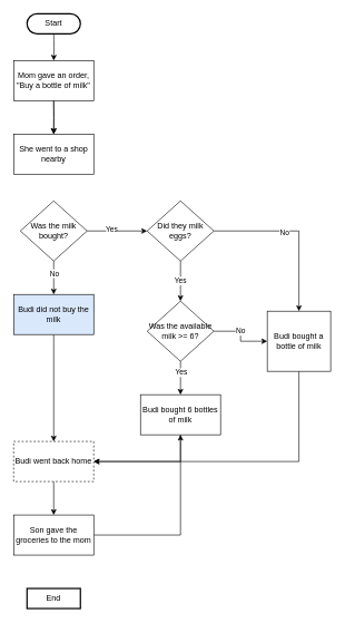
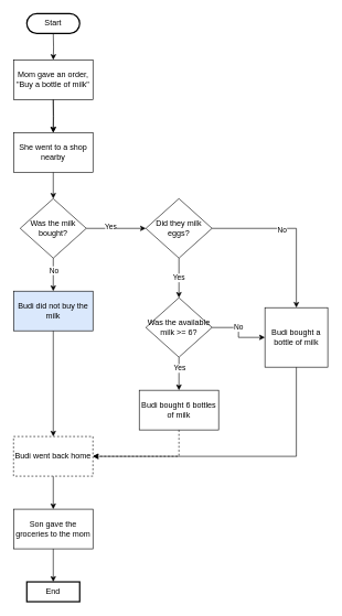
+ <mxCell id="7" style="edgeStyle=orthogonalEdgeStyle;rounded=0;orthogonalLoop=1;jettySize=auto;html=1;entryX=0.5;entryY=0;entryDx=0;entryDy=0;" parent="1" source="8" target="13" edge="1"><mxGeometry relative="1" as="geometry" /></mxCell>
- <mxCell id="22" style="edgeStyle=orthogonalEdgeStyle;rounded=0;orthogonalLoop=1;jettySize=auto;html=1;exitX=0.5;exitY=1;exitDx=0;exitDy=0;entryX=1;entryY=0.5;entryDx=0;entryDy=0;" parent="1" source="23" target="25" edge="1"><mxGeometry relative="1" as="geometry"><mxPoint x="270" y="690" as="targetPoint" /></mxGeometry></mxCell>
+ <mxCell id="22" style="edgeStyle=orthogonalEdgeStyle;rounded=0;orthogonalLoop=1;jettySize=auto;html=1;exitX=0.5;exitY=1;exitDx=0;exitDy=0;entryX=1;entryY=0.5;entryDx=0;entryDy=0;dashed=1;" parent="1" source="23" target="25" edge="1"><mxGeometry relative="1" as="geometry"><mxPoint x="270" y="690" as="targetPoint" /></mxGeometry></mxCell>
- <mxCell id="26" style="edgeStyle=orthogonalEdgeStyle;rounded=0;orthogonalLoop=1;jettySize=auto;html=1;" parent="1" source="27" target="23" edge="1"><mxGeometry relative="1" as="geometry" /></mxCell>
+ <mxCell id="26" style="edgeStyle=orthogonalEdgeStyle;rounded=0;orthogonalLoop=1;jettySize=auto;html=1;entryX=0.5;entryY=0;entryDx=0;entryDy=0;" parent="1" source="27" target="3" edge="1"><mxGeometry relative="1" as="geometry" /></mxCell>
